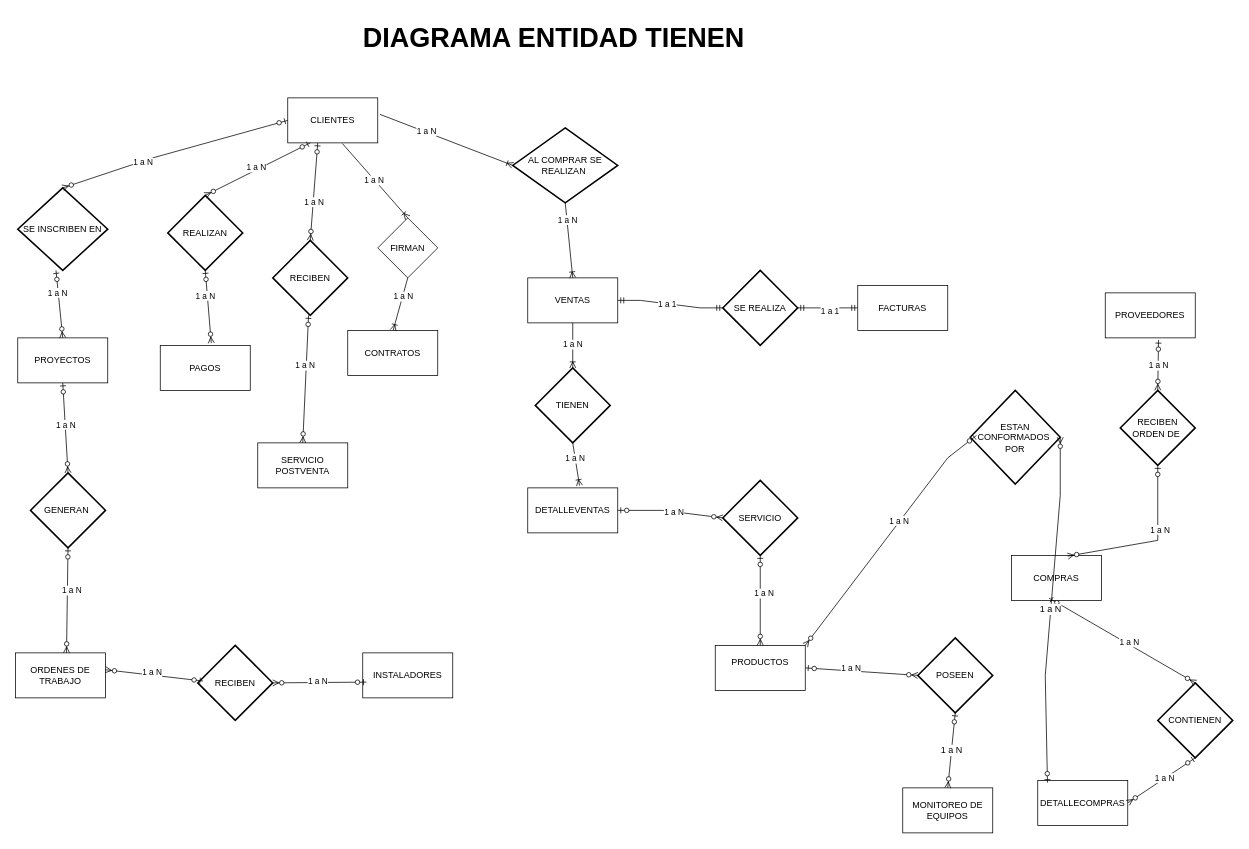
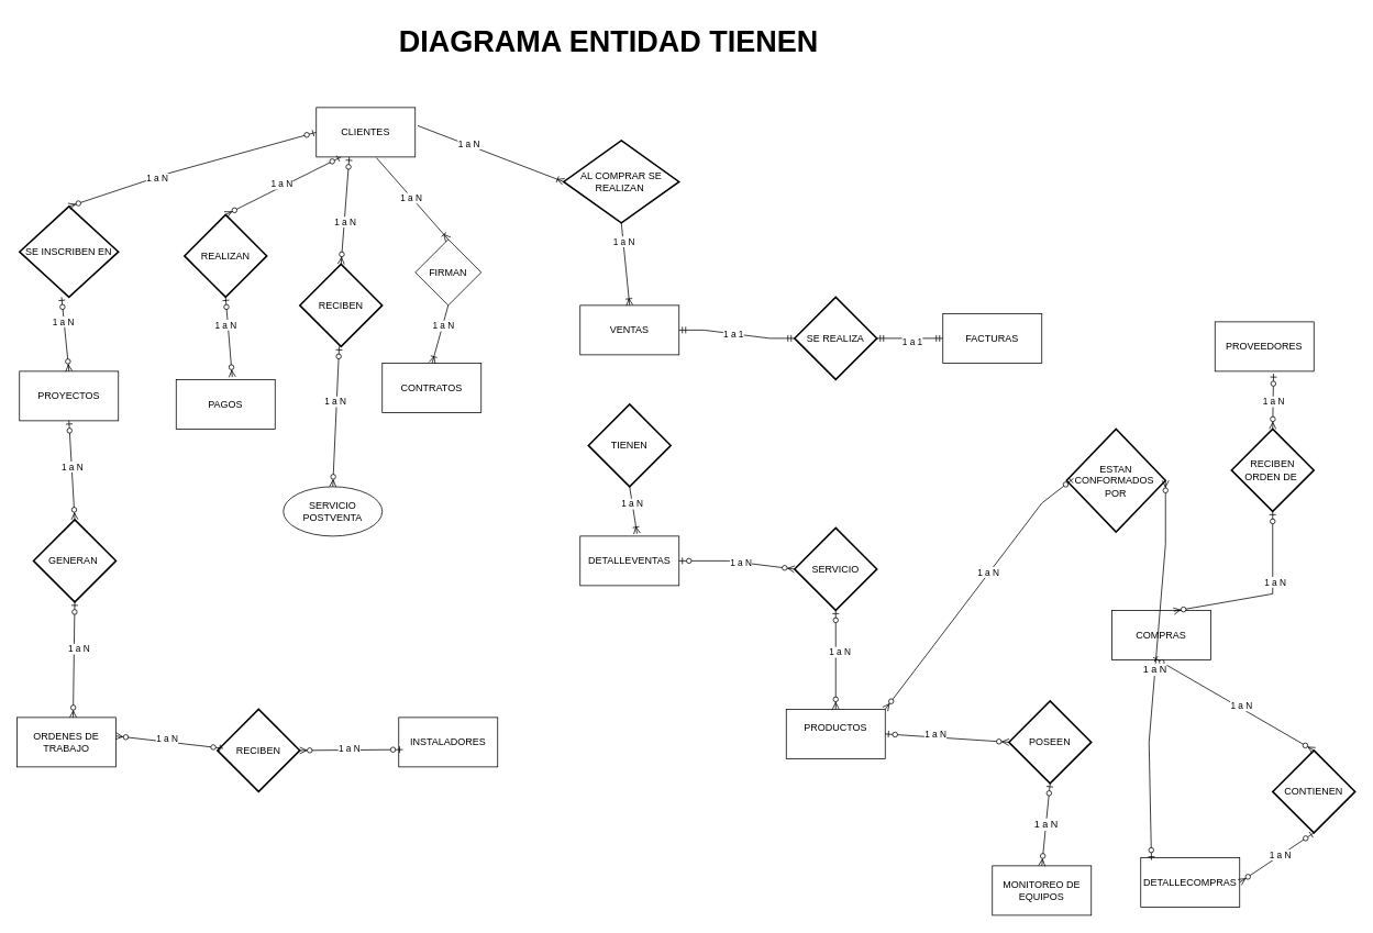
- <mxCell id="24" value="" style="fontSize=12;html=1;endArrow=ERoneToMany;rounded=0;entryX=0.5;entryY=0;entryDx=0;entryDy=0;entryPerimeter=0;exitX=0.5;exitY=1;exitDx=0;exitDy=0;" edge="1" parent="1" source="8" target="19"><mxGeometry width="100" height="100" relative="1" as="geometry"><mxPoint x="613" y="670" as="sourcePoint" /><mxPoint x="713" y="570" as="targetPoint" /></mxGeometry></mxCell>
- <mxCell id="25" value="1 a N" style="edgeLabel;html=1;align=center;verticalAlign=middle;resizable=0;points=[];" vertex="1" connectable="0" parent="24"><mxGeometry x="-0.067" y="-1" relative="1" as="geometry"><mxPoint as="offset" /></mxGeometry></mxCell>
- <mxCell id="70" value="SERVICIO POSTVENTA" style="rounded=0;whiteSpace=wrap;html=1;" vertex="1" parent="1"><mxGeometry x="343" y="590" width="120" height="60" as="geometry" /></mxCell>
+ <mxCell id="70" value="SERVICIO POSTVENTA" style="ellipse;whiteSpace=wrap;html=1;" vertex="1" parent="1"><mxGeometry x="343" y="590" width="120" height="60" as="geometry" /></mxCell>
